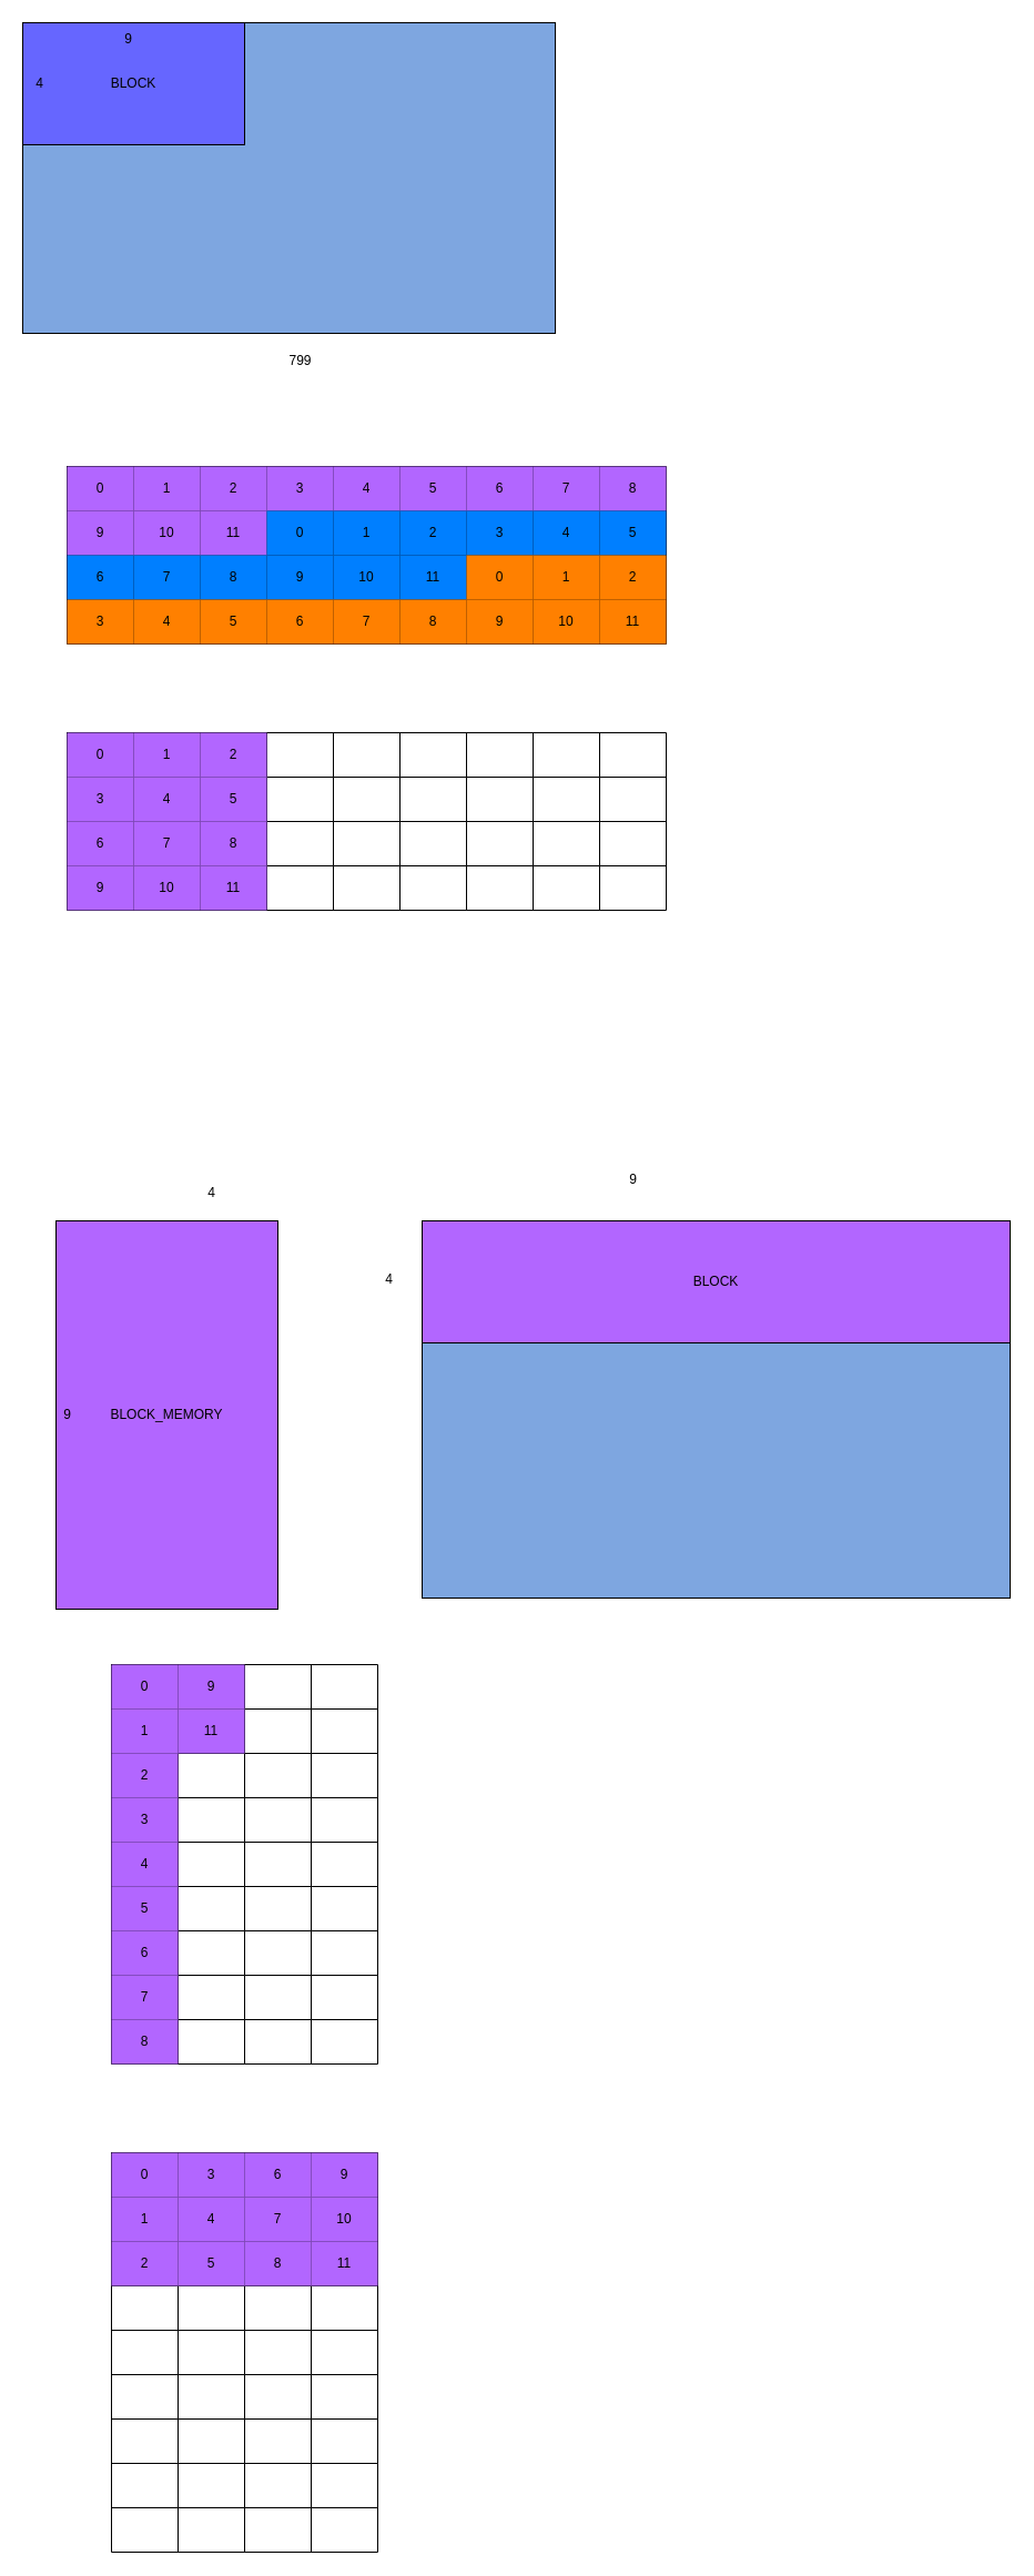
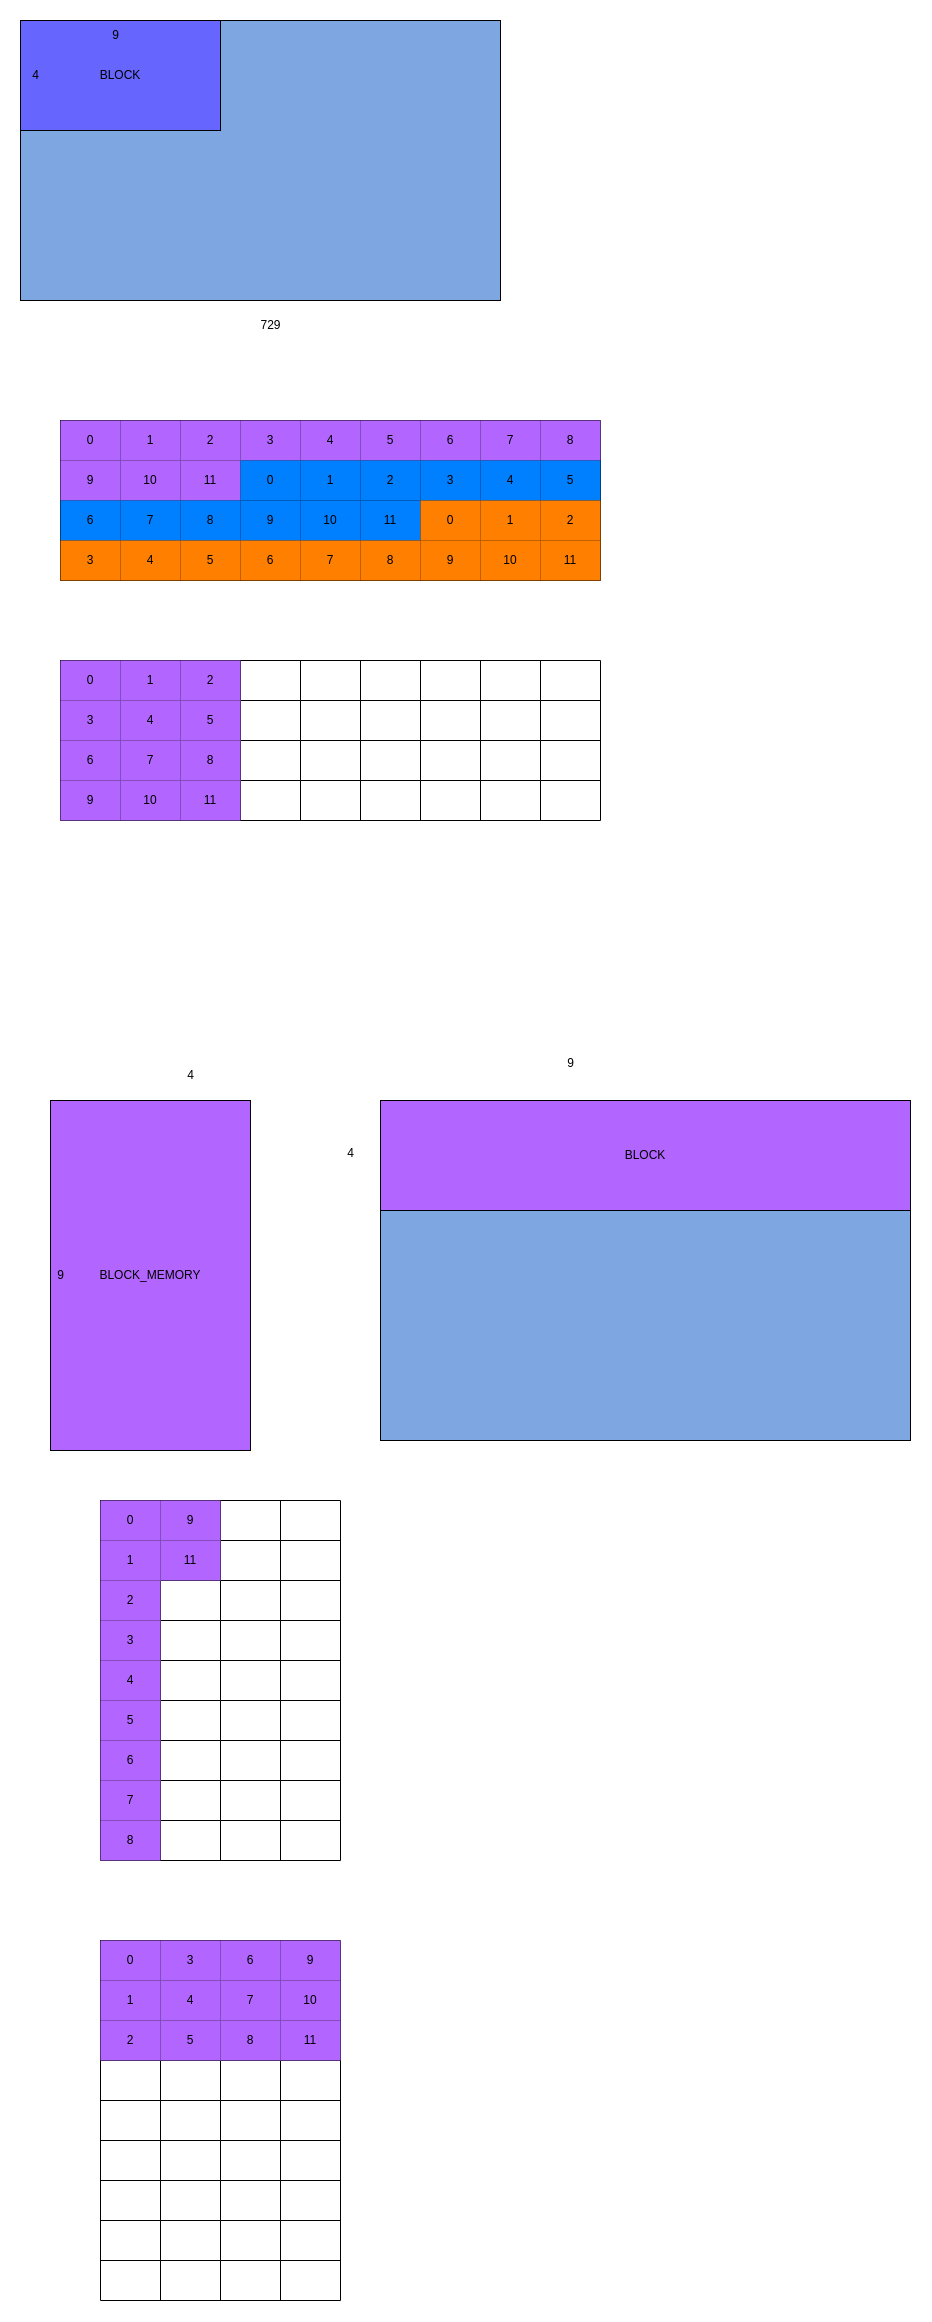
- <mxCell id="44" value="799" style="text;html=1;align=center;verticalAlign=middle;resizable=0;points=[];autosize=1;strokeColor=none;fillColor=none;" vertex="1" parent="1"><mxGeometry x="250" y="310" width="40" height="30" as="geometry" /></mxCell>
+ <mxCell id="44" value="729" style="text;html=1;align=center;verticalAlign=middle;resizable=0;points=[];autosize=1;strokeColor=none;fillColor=none;" vertex="1" parent="1"><mxGeometry x="250" y="310" width="40" height="30" as="geometry" /></mxCell>
